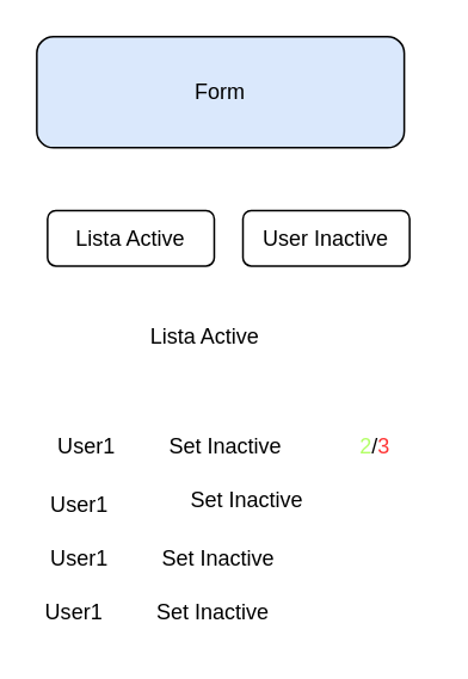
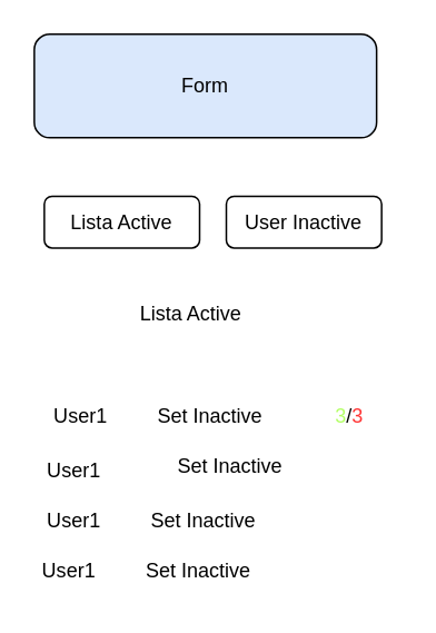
- <mxCell id="14" value="&lt;font color=&quot;#b3ff66&quot;&gt;2&lt;/font&gt;/&lt;font color=&quot;#ff3333&quot;&gt;3&lt;/font&gt;" style="text;html=1;strokeColor=none;fillColor=none;align=center;verticalAlign=middle;whiteSpace=wrap;rounded=0;" vertex="1" parent="1"><mxGeometry x="179" y="234" width="60" height="30" as="geometry" /></mxCell>
+ <mxCell id="14" value="&lt;font color=&quot;#b3ff66&quot;&gt;3&lt;/font&gt;/&lt;font color=&quot;#ff3333&quot;&gt;3&lt;/font&gt;" style="text;html=1;strokeColor=none;fillColor=none;align=center;verticalAlign=middle;whiteSpace=wrap;rounded=0;" vertex="1" parent="1"><mxGeometry x="179" y="234" width="60" height="30" as="geometry" /></mxCell>
